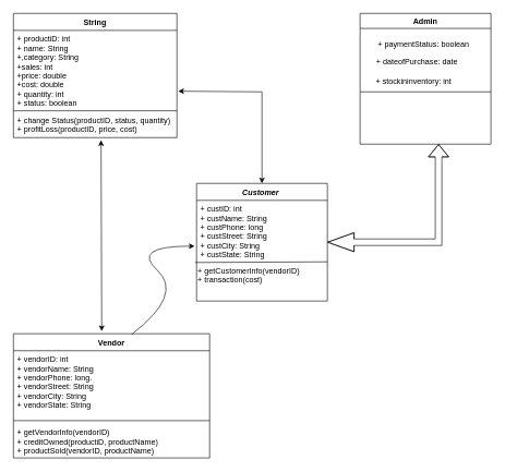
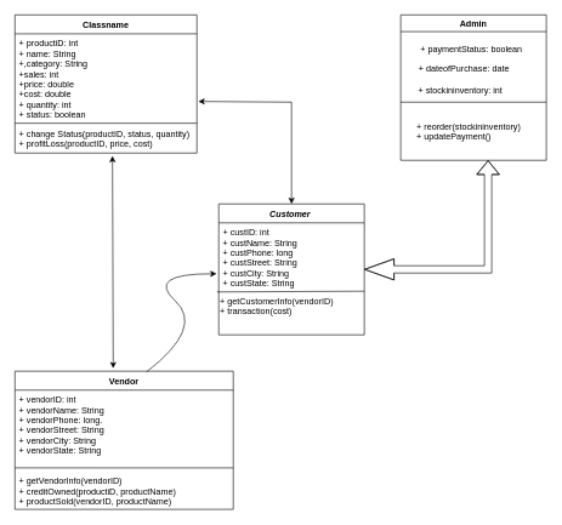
- <mxCell id="11" value="String" style="swimlane;fontStyle=1;align=center;verticalAlign=top;childLayout=stackLayout;horizontal=1;startSize=26;horizontalStack=0;resizeParent=1;resizeParentMax=0;resizeLast=0;collapsible=1;marginBottom=0;" vertex="1" parent="1"><mxGeometry x="20" y="20" width="250" height="190" as="geometry" /></mxCell>
+ <mxCell id="11" value="Classname" style="swimlane;fontStyle=1;align=center;verticalAlign=top;childLayout=stackLayout;horizontal=1;startSize=26;horizontalStack=0;resizeParent=1;resizeParentMax=0;resizeLast=0;collapsible=1;marginBottom=0;" vertex="1" parent="1"><mxGeometry x="20" y="20" width="250" height="190" as="geometry" /></mxCell>
+ <mxCell id="8" value="+ reorder(stockininventory)&lt;br&gt;+ updatePayment()" style="text;whiteSpace=wrap;html=1;" vertex="1" parent="6"><mxGeometry x="20" y="140" width="170" height="40" as="geometry" /></mxCell>
